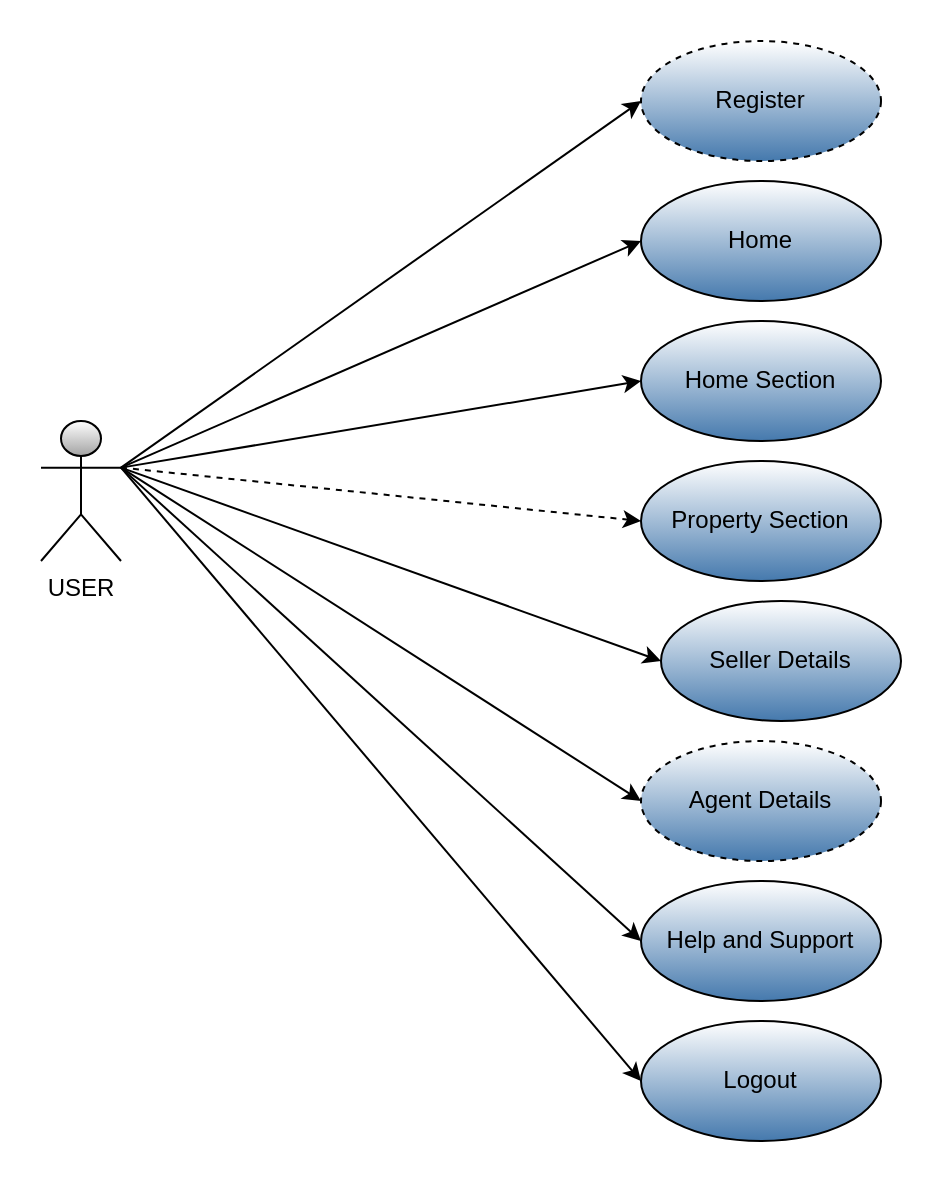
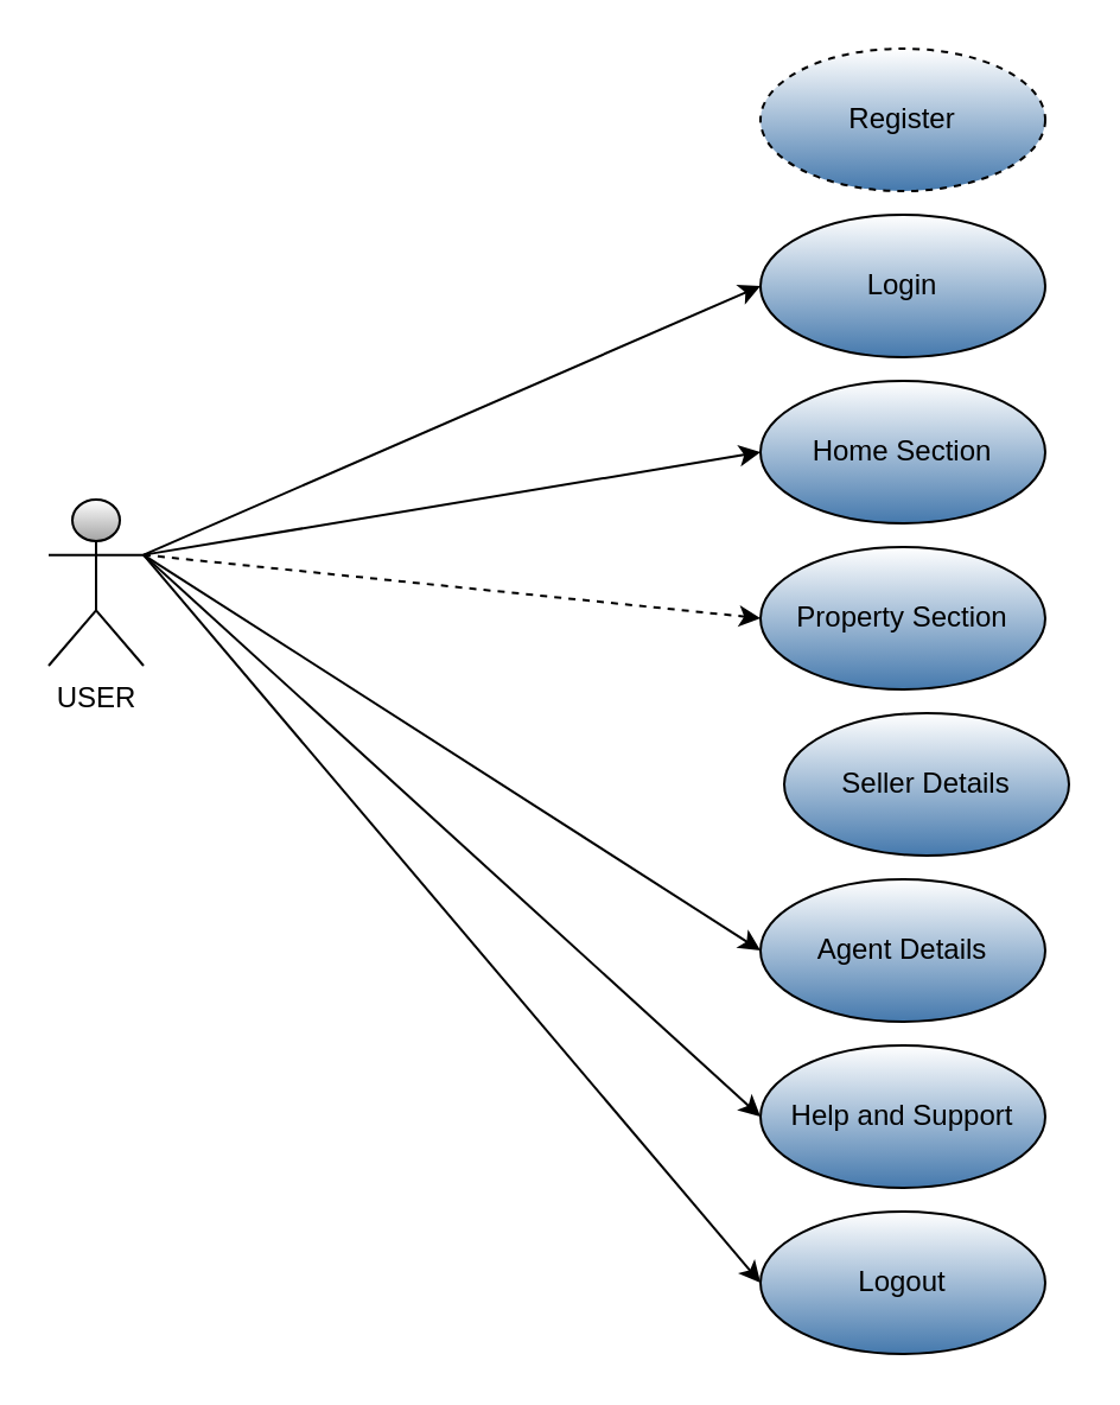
- <mxCell id="4" value="Home" style="ellipse;whiteSpace=wrap;html=1;fillColor=default;strokeColor=default;gradientColor=#4579AD;" vertex="1" parent="1"><mxGeometry x="320" y="90" width="120" height="60" as="geometry" /></mxCell>
+ <mxCell id="4" value="Login" style="ellipse;whiteSpace=wrap;html=1;fillColor=default;strokeColor=default;gradientColor=#4579AD;" vertex="1" parent="1"><mxGeometry x="320" y="90" width="120" height="60" as="geometry" /></mxCell>
- <mxCell id="10" value="" style="endArrow=classic;html=1;rounded=0;exitX=1;exitY=0.333;exitDx=0;exitDy=0;exitPerimeter=0;entryX=0;entryY=0.5;entryDx=0;entryDy=0;" edge="1" parent="1" source="2" target="3"><mxGeometry width="50" height="50" relative="1" as="geometry"><mxPoint x="300" y="280" as="sourcePoint" /><mxPoint x="350" y="230" as="targetPoint" /></mxGeometry></mxCell>
- <mxCell id="14" value="" style="endArrow=classic;html=1;rounded=0;exitX=1;exitY=0.333;exitDx=0;exitDy=0;exitPerimeter=0;entryX=0;entryY=0.5;entryDx=0;entryDy=0;" edge="1" parent="1" source="2" target="7"><mxGeometry width="50" height="50" relative="1" as="geometry"><mxPoint x="300" y="280" as="sourcePoint" /><mxPoint x="350" y="230" as="targetPoint" /></mxGeometry></mxCell>
- <mxCell id="9" value="Agent Details" style="ellipse;whiteSpace=wrap;html=1;fillColor=default;strokeColor=default;gradientColor=#4579AD;dashed=1;" vertex="1" parent="1"><mxGeometry x="320" y="370" width="120" height="60" as="geometry" /></mxCell>
+ <mxCell id="9" value="Agent Details" style="ellipse;whiteSpace=wrap;html=1;fillColor=default;strokeColor=default;gradientColor=#4579AD;" vertex="1" parent="1"><mxGeometry x="320" y="370" width="120" height="60" as="geometry" /></mxCell>
